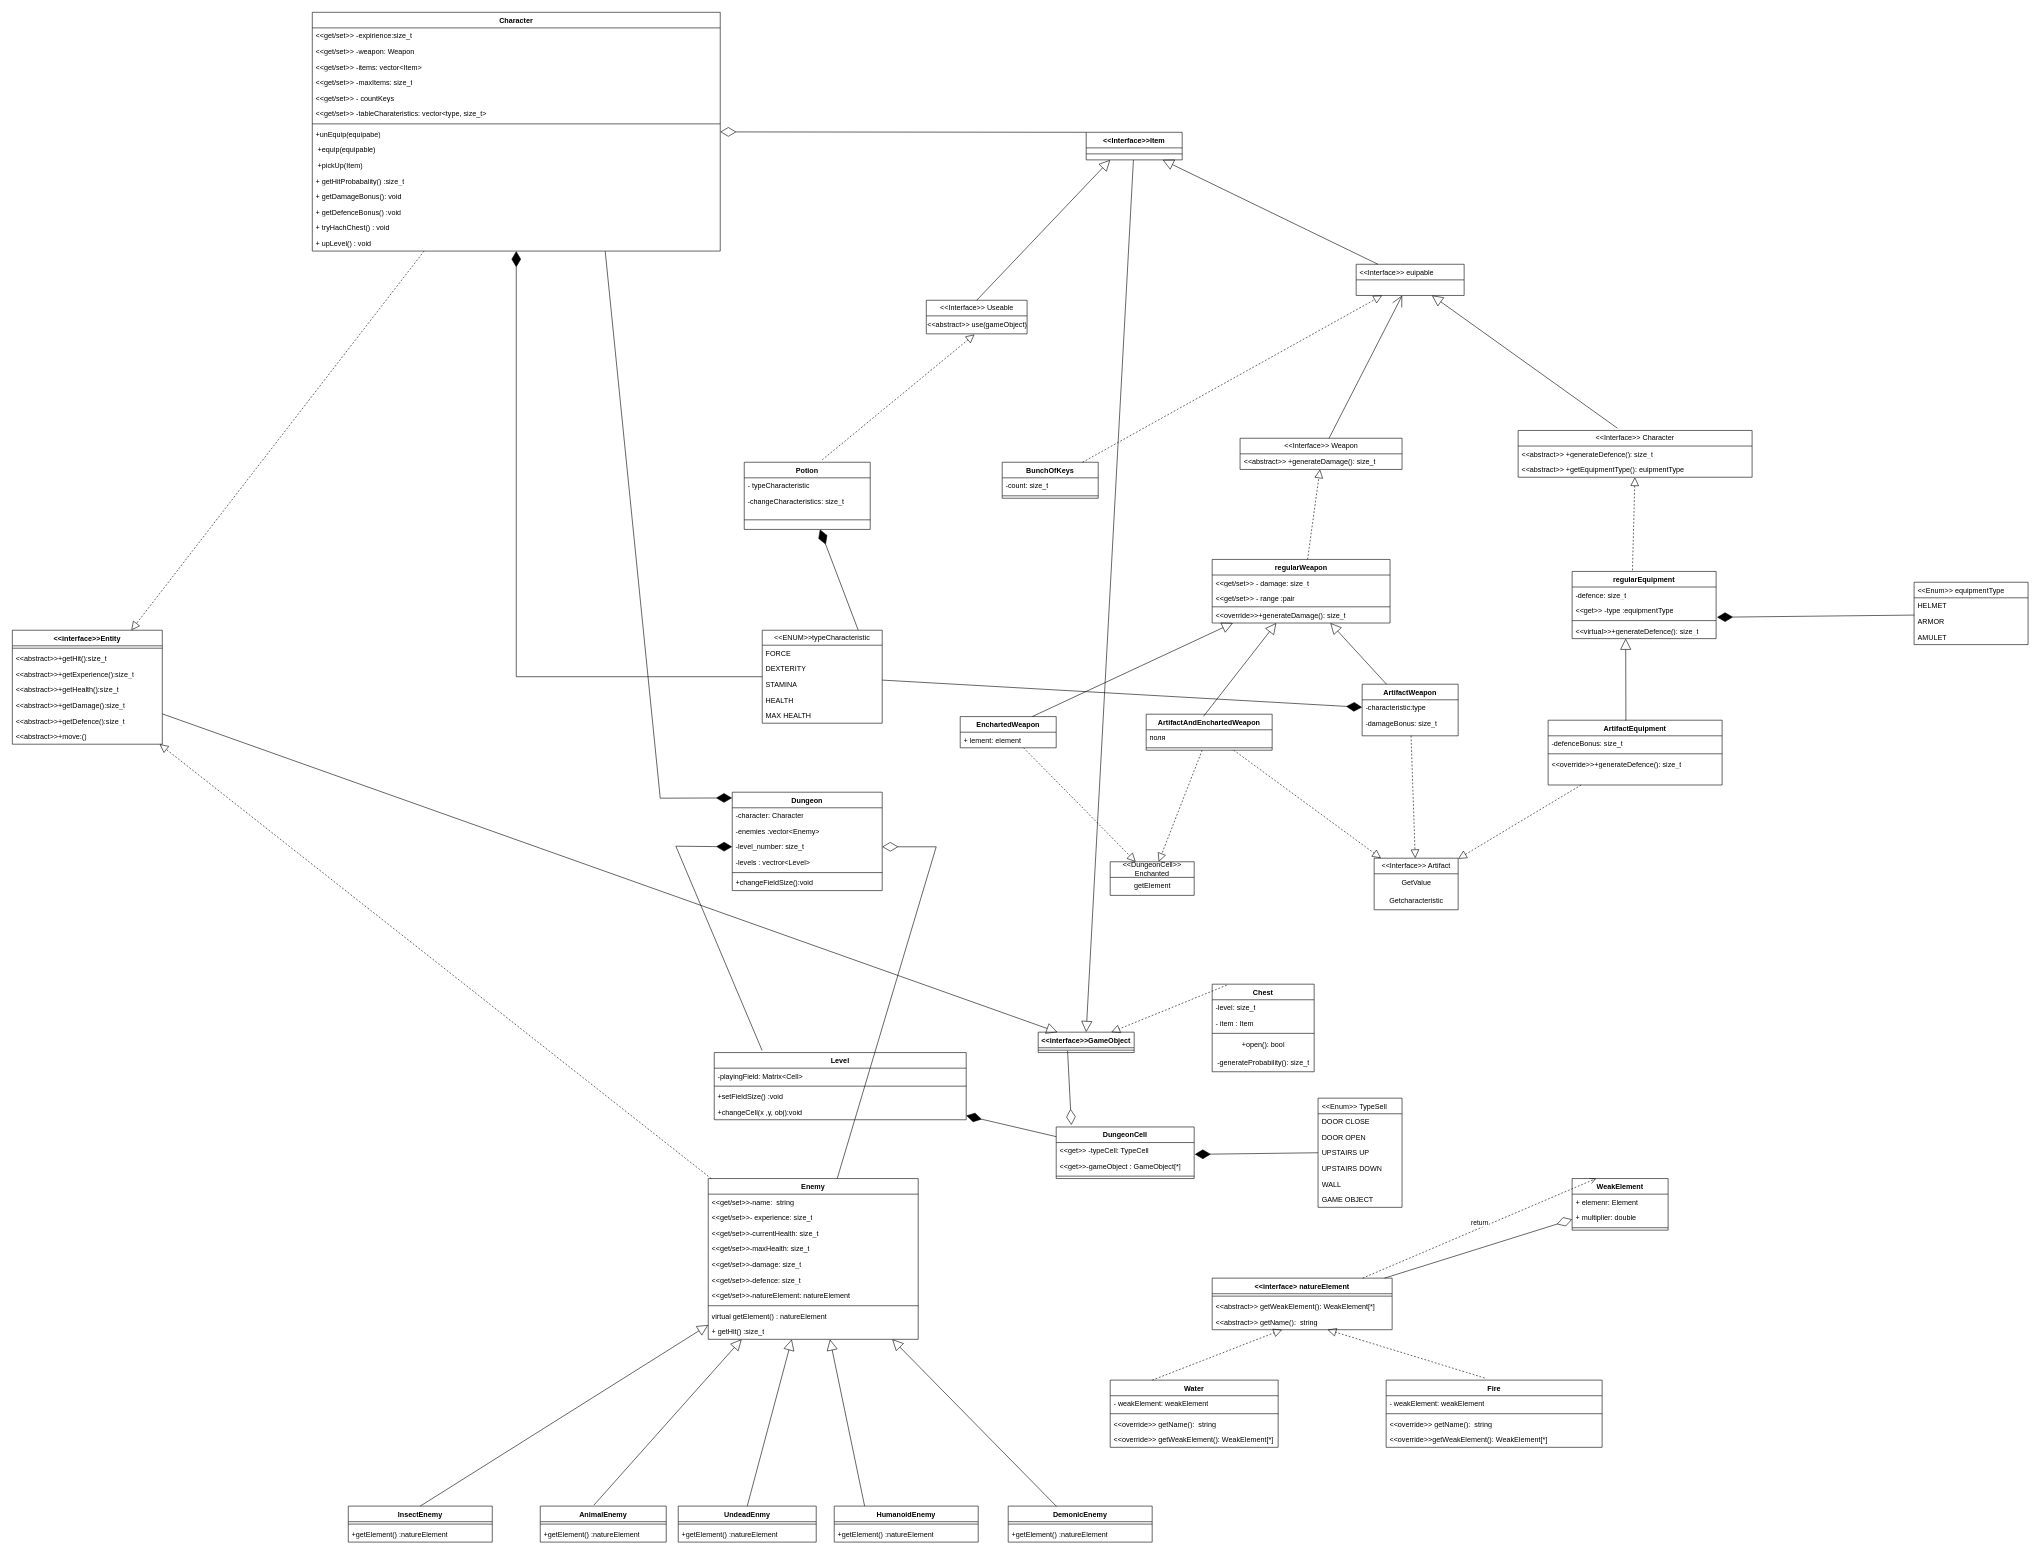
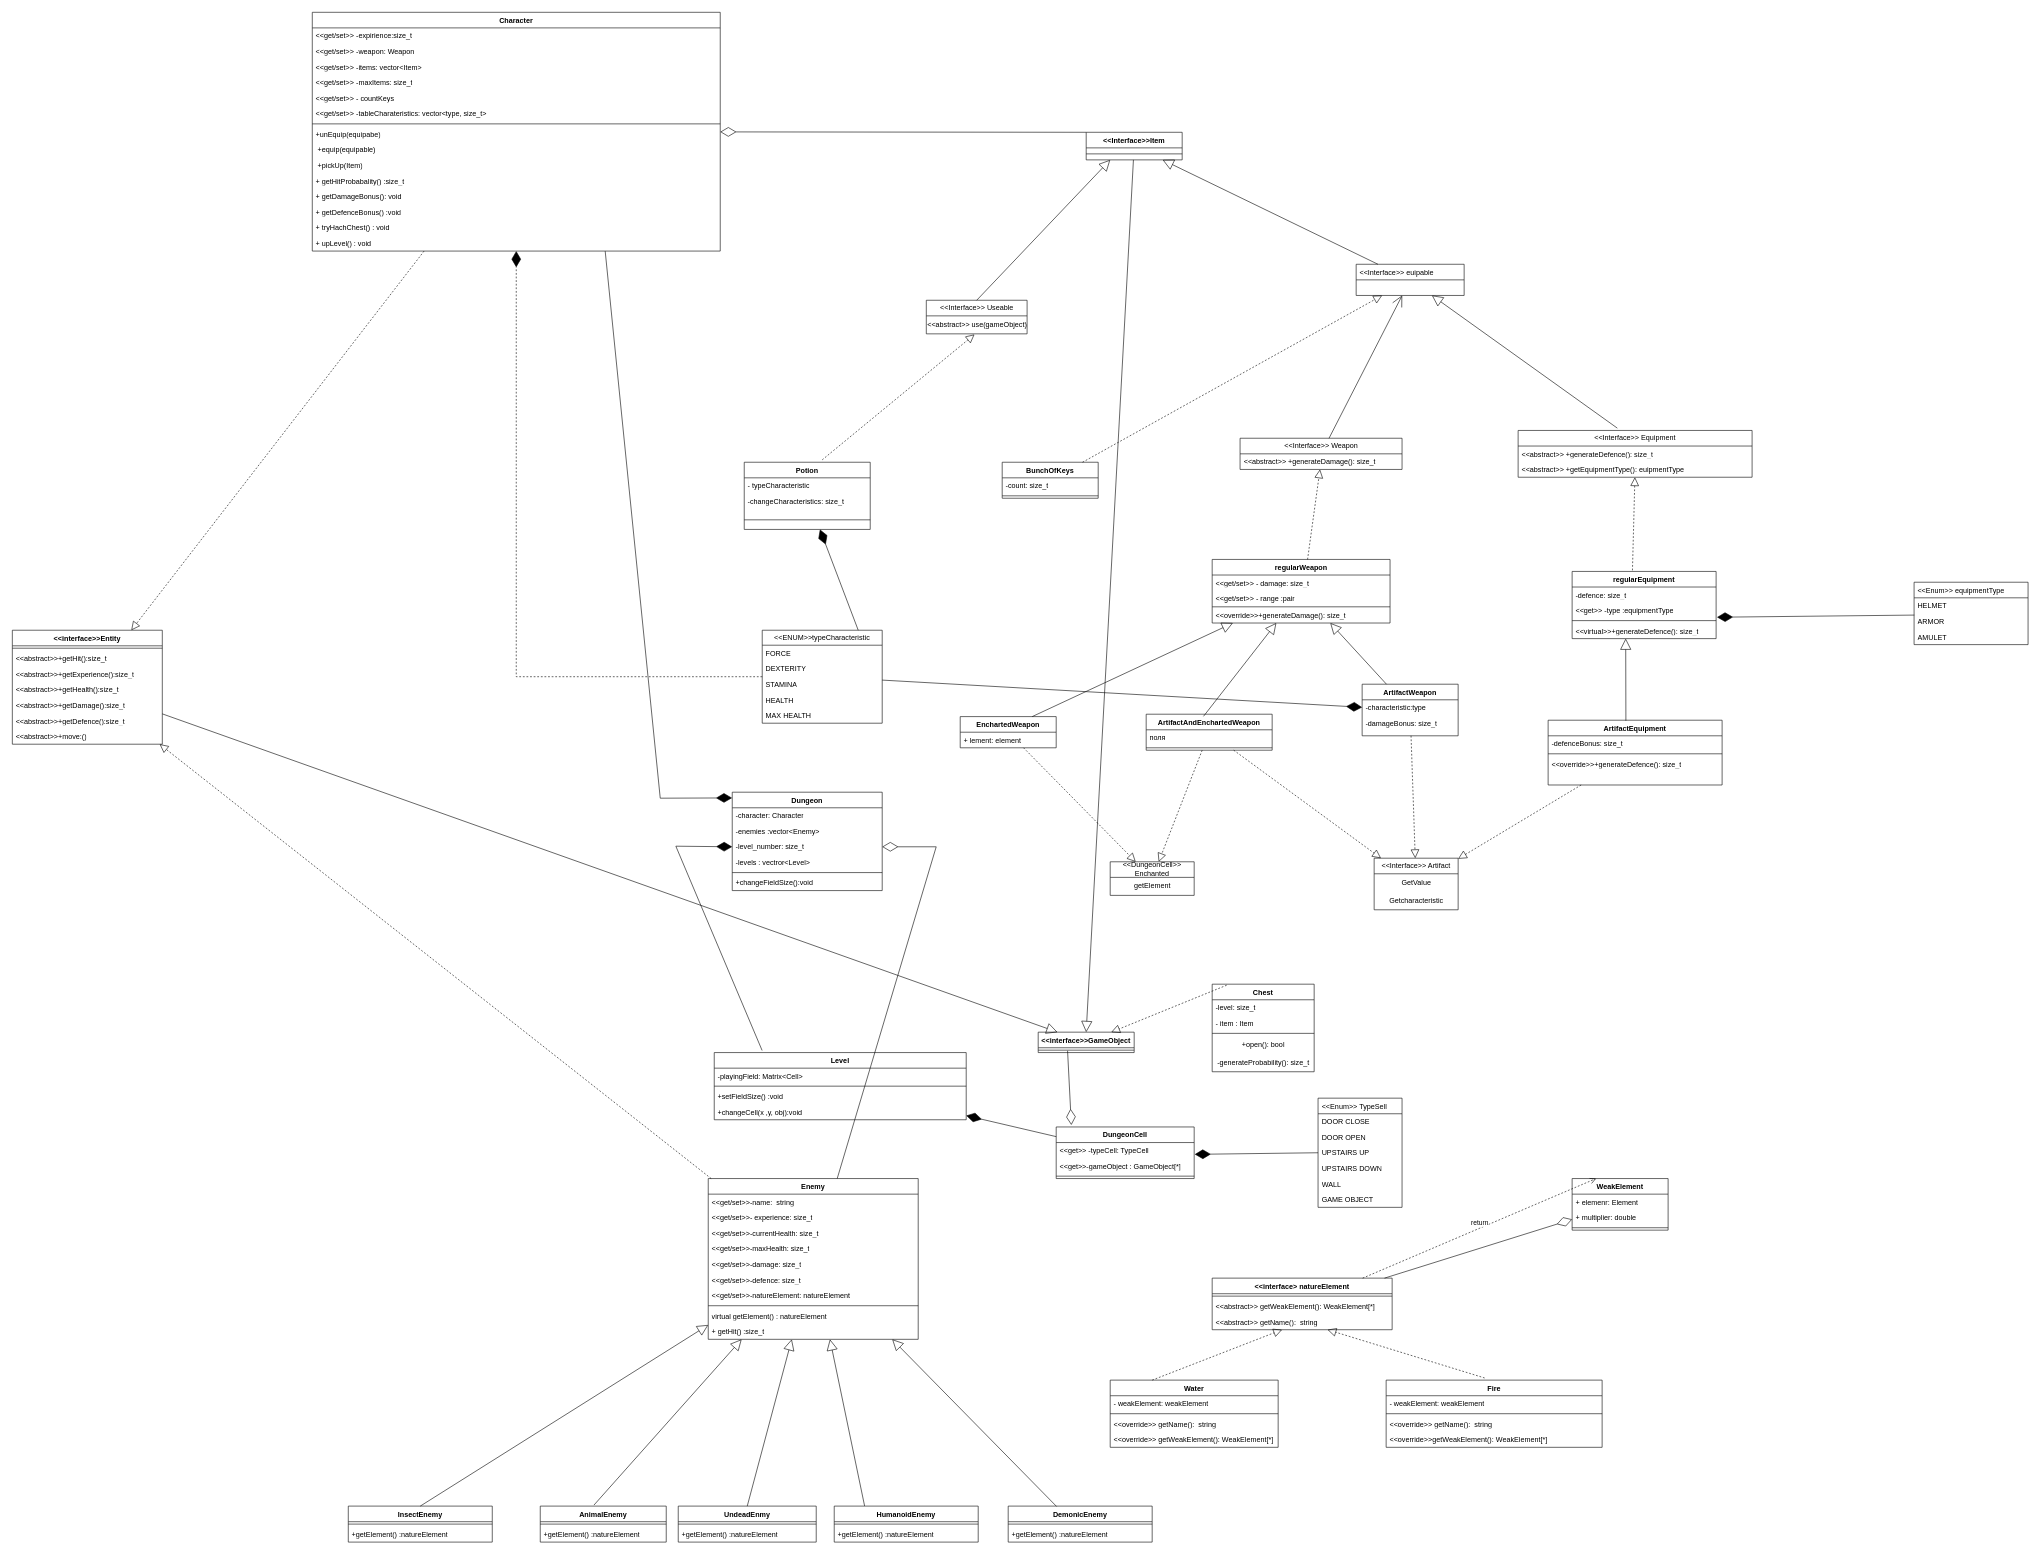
- <mxCell id="102" value="&amp;lt;&amp;lt;Interface&amp;gt;&amp;gt; Character" style="swimlane;fontStyle=0;childLayout=stackLayout;horizontal=1;startSize=26;fillColor=none;horizontalStack=0;resizeParent=1;resizeParentMax=0;resizeLast=0;collapsible=1;marginBottom=0;whiteSpace=wrap;html=1;" parent="1" vertex="1"><mxGeometry x="2530" y="717" width="390" height="78" as="geometry" /></mxCell>
+ <mxCell id="102" value="&amp;lt;&amp;lt;Interface&amp;gt;&amp;gt; Equipment" style="swimlane;fontStyle=0;childLayout=stackLayout;horizontal=1;startSize=26;fillColor=none;horizontalStack=0;resizeParent=1;resizeParentMax=0;resizeLast=0;collapsible=1;marginBottom=0;whiteSpace=wrap;html=1;" parent="1" vertex="1"><mxGeometry x="2530" y="717" width="390" height="78" as="geometry" /></mxCell>
- <mxCell id="189" value="" style="endArrow=diamondThin;endFill=1;endSize=24;html=1;rounded=0;edgeStyle=orthogonalEdgeStyle;" parent="1" source="107" target="45" edge="1"><mxGeometry width="160" relative="1" as="geometry"><mxPoint x="1290" y="1030" as="sourcePoint" /><mxPoint x="1450" y="1030" as="targetPoint" /></mxGeometry></mxCell>
+ <mxCell id="189" value="" style="endArrow=diamondThin;endFill=1;endSize=24;html=1;rounded=0;edgeStyle=orthogonalEdgeStyle;dashed=1;" parent="1" source="107" target="45" edge="1"><mxGeometry width="160" relative="1" as="geometry"><mxPoint x="1290" y="1030" as="sourcePoint" /><mxPoint x="1450" y="1030" as="targetPoint" /></mxGeometry></mxCell>
